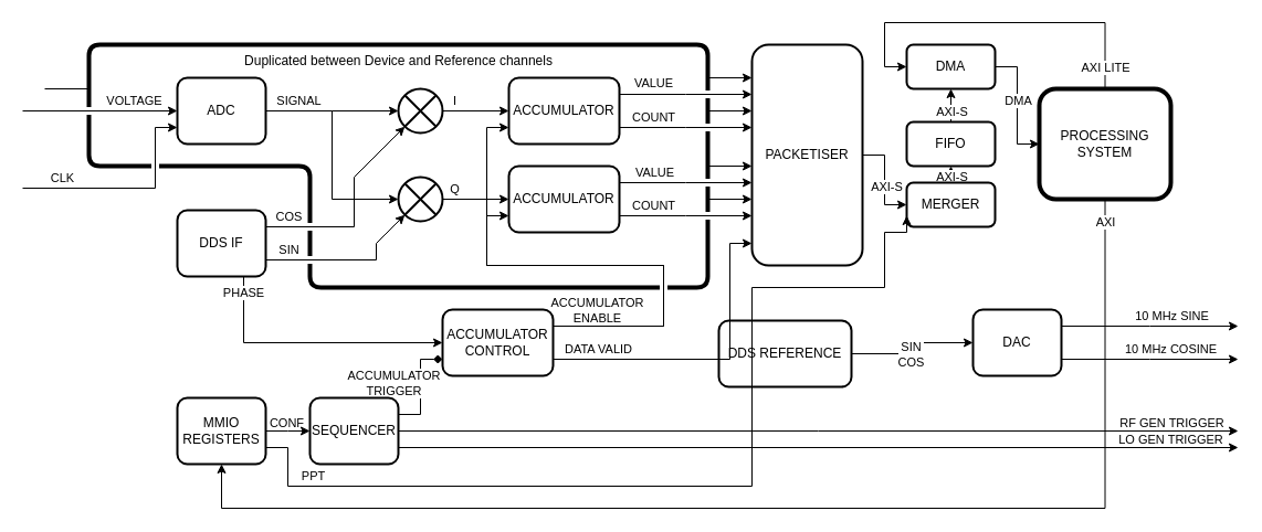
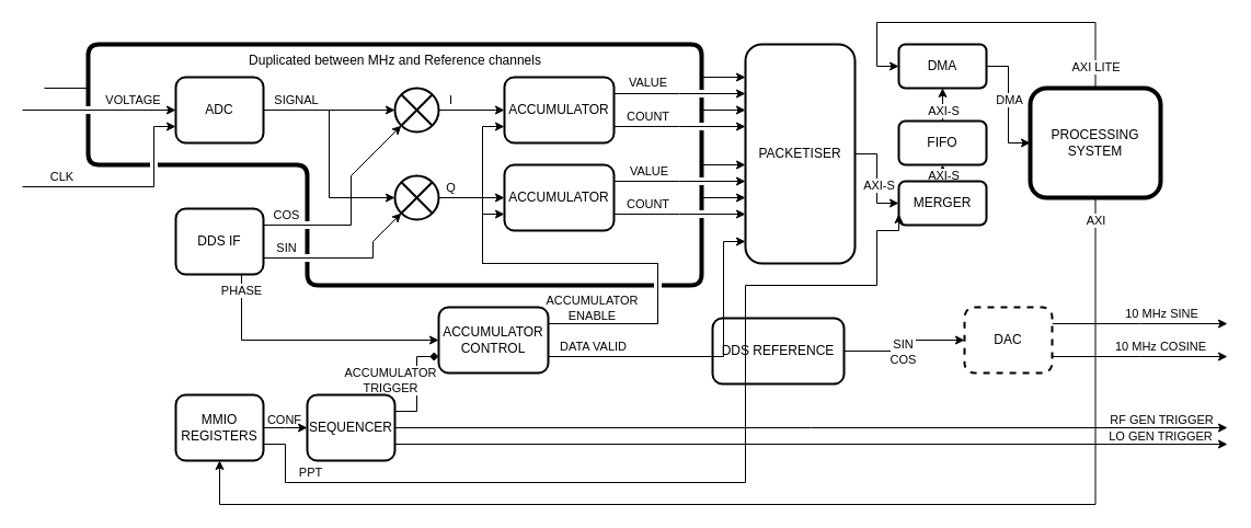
- <mxCell id="36" value="Duplicated between Device and Reference channels" style="text;html=1;align=center;verticalAlign=middle;resizable=0;points=[];autosize=1;strokeColor=none;fillColor=none;" vertex="1" parent="1"><mxGeometry x="210" y="40" width="300" height="30" as="geometry" /></mxCell>
+ <mxCell id="36" value="Duplicated between MHz and Reference channels" style="text;html=1;align=center;verticalAlign=middle;resizable=0;points=[];autosize=1;strokeColor=none;fillColor=none;" vertex="1" parent="1"><mxGeometry x="210" y="40" width="300" height="30" as="geometry" /></mxCell>
- <mxCell id="66" value="DAC" style="rounded=1;whiteSpace=wrap;html=1;strokeWidth=2;" vertex="1" parent="1"><mxGeometry x="880" y="280" width="80" height="60" as="geometry" /></mxCell>
+ <mxCell id="66" value="DAC" style="rounded=1;whiteSpace=wrap;html=1;strokeWidth=2;dashed=1;" vertex="1" parent="1"><mxGeometry x="880" y="280" width="80" height="60" as="geometry" /></mxCell>
